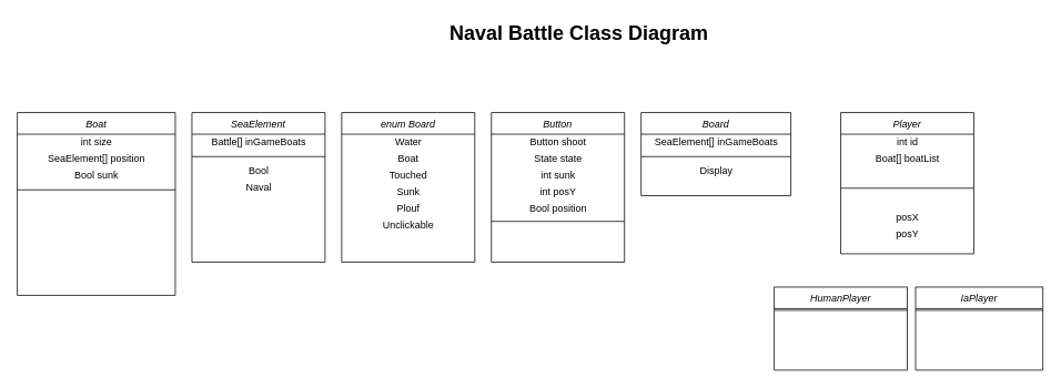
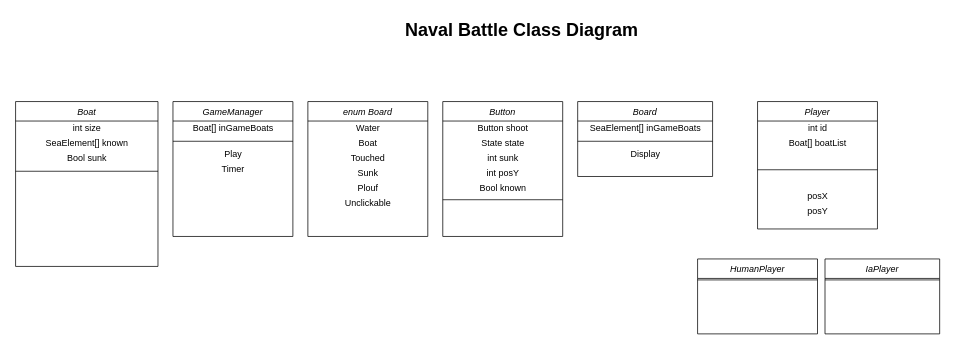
- <mxCell id="19" value="SeaElement" style="swimlane;fontStyle=2;align=center;verticalAlign=top;childLayout=stackLayout;horizontal=1;startSize=26;horizontalStack=0;resizeParent=1;resizeLast=0;collapsible=1;marginBottom=0;rounded=0;shadow=0;strokeWidth=1;" vertex="1" parent="1"><mxGeometry x="230" y="135" width="160" height="180" as="geometry"><mxRectangle x="230" y="140" width="160" height="26" as="alternateBounds" /></mxGeometry></mxCell>
+ <mxCell id="19" value="GameManager" style="swimlane;fontStyle=2;align=center;verticalAlign=top;childLayout=stackLayout;horizontal=1;startSize=26;horizontalStack=0;resizeParent=1;resizeLast=0;collapsible=1;marginBottom=0;rounded=0;shadow=0;strokeWidth=1;" vertex="1" parent="1"><mxGeometry x="230" y="135" width="160" height="180" as="geometry"><mxRectangle x="230" y="140" width="160" height="26" as="alternateBounds" /></mxGeometry></mxCell>
- <mxCell id="20" value="Battle[] inGameBoats" style="text;html=1;align=center;verticalAlign=middle;resizable=0;points=[];autosize=1;" vertex="1" parent="19"><mxGeometry y="26" width="160" height="20" as="geometry" /></mxCell>
+ <mxCell id="20" value="Boat[] inGameBoats" style="text;html=1;align=center;verticalAlign=middle;resizable=0;points=[];autosize=1;" vertex="1" parent="19"><mxGeometry y="26" width="160" height="20" as="geometry" /></mxCell>
- <mxCell id="4" value="SeaElement[] position" style="text;html=1;align=center;verticalAlign=middle;resizable=0;points=[];autosize=1;" vertex="1" parent="2"><mxGeometry y="46" width="190" height="20" as="geometry" /></mxCell>
+ <mxCell id="4" value="SeaElement[] known" style="text;html=1;align=center;verticalAlign=middle;resizable=0;points=[];autosize=1;" vertex="1" parent="2"><mxGeometry y="46" width="190" height="20" as="geometry" /></mxCell>
- <mxCell id="22" value="Bool" style="text;html=1;align=center;verticalAlign=middle;resizable=0;points=[];autosize=1;" vertex="1" parent="19"><mxGeometry y="60" width="160" height="20" as="geometry" /></mxCell>
+ <mxCell id="22" value="Play" style="text;html=1;align=center;verticalAlign=middle;resizable=0;points=[];autosize=1;" vertex="1" parent="19"><mxGeometry y="60" width="160" height="20" as="geometry" /></mxCell>
- <mxCell id="23" value="Naval" style="text;html=1;align=center;verticalAlign=middle;resizable=0;points=[];autosize=1;" vertex="1" parent="19"><mxGeometry y="80" width="160" height="20" as="geometry" /></mxCell>
+ <mxCell id="23" value="Timer" style="text;html=1;align=center;verticalAlign=middle;resizable=0;points=[];autosize=1;" vertex="1" parent="19"><mxGeometry y="80" width="160" height="20" as="geometry" /></mxCell>
- <mxCell id="17" value="Bool position" style="text;html=1;align=center;verticalAlign=middle;resizable=0;points=[];autosize=1;" vertex="1" parent="12"><mxGeometry y="106" width="160" height="20" as="geometry" /></mxCell>
+ <mxCell id="17" value="Bool known" style="text;html=1;align=center;verticalAlign=middle;resizable=0;points=[];autosize=1;" vertex="1" parent="12"><mxGeometry y="106" width="160" height="20" as="geometry" /></mxCell>
